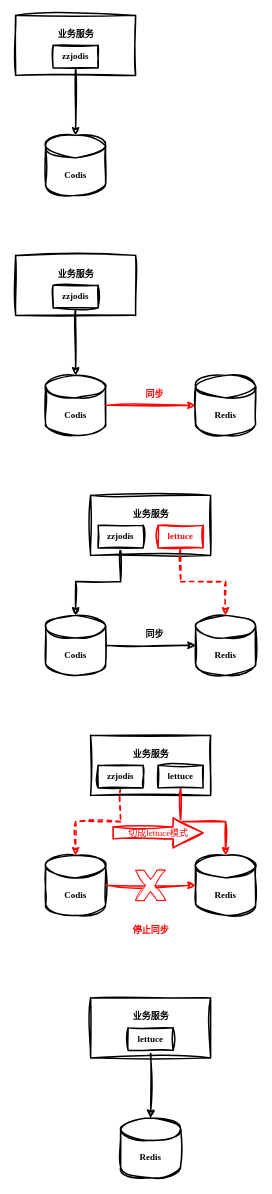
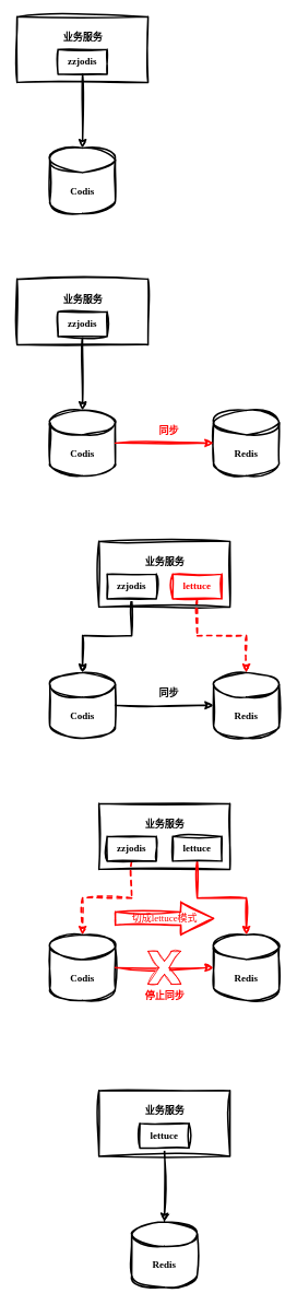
- <mxCell id="36" value="&lt;font color=&quot;#ff0000&quot;&gt;切成lettuce模式&lt;/font&gt;" style="html=1;shadow=0;dashed=0;align=center;verticalAlign=middle;shape=mxgraph.arrows2.arrow;dy=0.6;dx=40;notch=0;sketch=1;hachureGap=4;jiggle=2;curveFitting=1;fontFamily=Architects Daughter;fontSource=https%3A%2F%2Ffonts.googleapis.com%2Fcss%3Ffamily%3DArchitects%2BDaughter;strokeWidth=2;strokeColor=#FF0000;" vertex="1" parent="1"><mxGeometry x="150" y="1090" width="120" height="40" as="geometry" /></mxCell>
+ <mxCell id="36" value="&lt;font color=&quot;#ff0000&quot;&gt;切成lettuce模式&lt;/font&gt;" style="html=1;shadow=0;dashed=0;align=center;verticalAlign=middle;shape=mxgraph.arrows2.arrow;dy=0.6;dx=40;notch=0;sketch=1;hachureGap=4;jiggle=2;curveFitting=1;fontFamily=Architects Daughter;fontSource=https%3A%2F%2Ffonts.googleapis.com%2Fcss%3Ffamily%3DArchitects%2BDaughter;strokeWidth=2;strokeColor=#FF0000;" vertex="1" parent="1"><mxGeometry x="140" y="1100" width="120" height="40" as="geometry" /></mxCell>
- <mxCell id="32" value="&lt;b&gt;&lt;font color=&quot;#ff0000&quot;&gt;停止同步&lt;/font&gt;&lt;/b&gt;" style="text;html=1;align=center;verticalAlign=middle;resizable=0;points=[];autosize=1;strokeColor=none;fillColor=none;fontFamily=Architects Daughter;fontSource=https%3A%2F%2Ffonts.googleapis.com%2Fcss%3Ffamily%3DArchitects%2BDaughter;" vertex="1" parent="1"><mxGeometry x="165" y="1225" width="70" height="30" as="geometry" /></mxCell>
+ <mxCell id="32" value="&lt;b&gt;&lt;font color=&quot;#ff0000&quot;&gt;停止同步&lt;/font&gt;&lt;/b&gt;" style="text;html=1;align=center;verticalAlign=middle;resizable=0;points=[];autosize=1;strokeColor=none;fillColor=none;fontFamily=Architects Daughter;fontSource=https%3A%2F%2Ffonts.googleapis.com%2Fcss%3Ffamily%3DArchitects%2BDaughter;" vertex="1" parent="1"><mxGeometry x="165" y="1200" width="70" height="30" as="geometry" /></mxCell>
